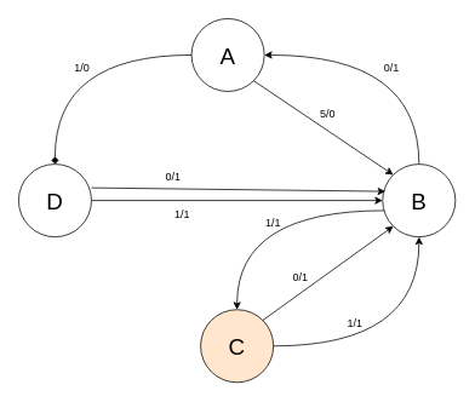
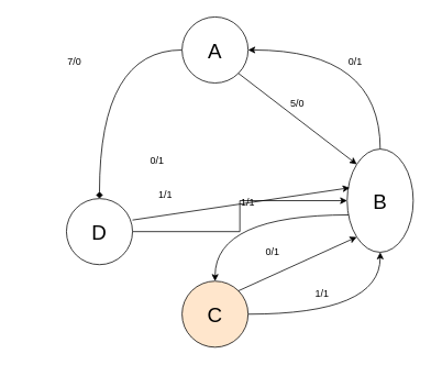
- <mxCell id="3" value="A" style="ellipse;whiteSpace=wrap;html=1;aspect=fixed;fontSize=25;" vertex="1" parent="1"><mxGeometry x="210" y="20" width="80" height="80" as="geometry" /></mxCell>
+ <mxCell id="3" value="A" style="ellipse;whiteSpace=wrap;html=1;aspect=fixed;fontSize=25;" vertex="1" parent="1"><mxGeometry x="220" y="20" width="80" height="80" as="geometry" /></mxCell>
- <mxCell id="21" value="1/0" style="text;strokeColor=none;align=center;fillColor=none;html=1;verticalAlign=middle;whiteSpace=wrap;rounded=0;" vertex="1" parent="1"><mxGeometry x="60" y="60" width="60" height="30" as="geometry" /></mxCell>
+ <mxCell id="21" value="7/0" style="text;strokeColor=none;align=center;fillColor=none;html=1;verticalAlign=middle;whiteSpace=wrap;rounded=0;" vertex="1" parent="1"><mxGeometry x="60" y="60" width="60" height="30" as="geometry" /></mxCell>
- <mxCell id="10" value="D" style="ellipse;whiteSpace=wrap;html=1;aspect=fixed;fontSize=25;" vertex="1" parent="1"><mxGeometry x="20" y="180" width="80" height="80" as="geometry" /></mxCell>
+ <mxCell id="10" value="D" style="ellipse;whiteSpace=wrap;html=1;aspect=fixed;fontSize=25;" vertex="1" parent="1"><mxGeometry x="80" y="240" width="80" height="80" as="geometry" /></mxCell>
- <mxCell id="6" value="B" style="ellipse;whiteSpace=wrap;html=1;aspect=fixed;fontSize=25;" vertex="1" parent="1"><mxGeometry x="420" y="180" width="80" height="80" as="geometry" /></mxCell>
+ <mxCell id="6" value="B" style="ellipse;whiteSpace=wrap;html=1;aspect=fixed;fontSize=25;" vertex="1" parent="1"><mxGeometry x="420" y="180" width="80" height="125" as="geometry" /></mxCell>
